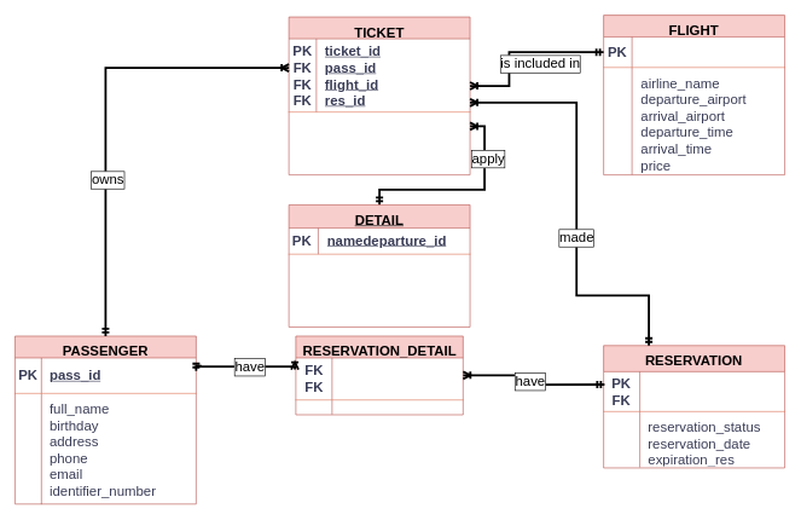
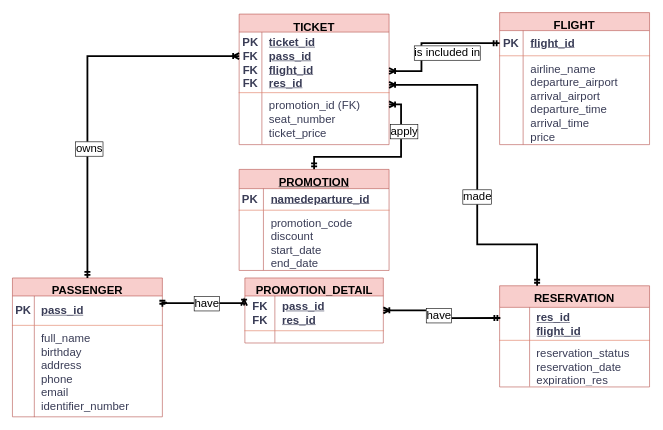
+ <mxCell id="12" value="flight_id" style="shape=partialRectangle;overflow=hidden;connectable=0;fillColor=none;top=0;left=0;bottom=0;right=0;align=left;spacingLeft=6;fontStyle=5;fontSize=19;whiteSpace=wrap;html=1;spacing=6;labelBackgroundColor=none;strokeColor=#E07A5F;fontColor=#393C56;labelBorderColor=none;fontFamily=Helvetica;" parent="10" vertex="1"><mxGeometry x="39.214" width="210.786" height="42" as="geometry"><mxRectangle width="210.786" height="42" as="alternateBounds" /></mxGeometry></mxCell>
+ <mxCell id="40" value="promotion_id (FK)  &lt;br style=&quot;font-size: 19px;&quot;&gt;seat_number&lt;br style=&quot;font-size: 19px;&quot;&gt;ticket_price" style="shape=partialRectangle;overflow=hidden;connectable=0;fillColor=none;top=0;left=0;bottom=0;right=0;align=left;spacingLeft=6;verticalAlign=top;fontSize=19;whiteSpace=wrap;html=1;spacing=6;labelBackgroundColor=none;strokeColor=#E07A5F;fontColor=#393C56;labelBorderColor=none;fontFamily=Helvetica;" vertex="1" parent="38"><mxGeometry x="37.929" width="212.071" height="86" as="geometry"><mxRectangle width="212.071" height="86" as="alternateBounds" /></mxGeometry></mxCell>
- <mxCell id="43" value="&lt;u&gt;DETAIL&lt;/u&gt;" style="shape=table;startSize=32;container=1;collapsible=1;childLayout=tableLayout;fixedRows=1;rowLines=0;fontStyle=1;align=center;resizeLast=1;horizontal=1;verticalAlign=top;fontSize=19;whiteSpace=wrap;html=1;spacing=6;labelBackgroundColor=none;fillColor=#f8cecc;strokeColor=#b85450;labelBorderColor=none;fontFamily=Helvetica;" vertex="1" parent="1"><mxGeometry x="398" y="282" width="250" height="168.467" as="geometry" /></mxCell>
+ <mxCell id="43" value="&lt;u&gt;PROMOTION&lt;/u&gt;" style="shape=table;startSize=32;container=1;collapsible=1;childLayout=tableLayout;fixedRows=1;rowLines=0;fontStyle=1;align=center;resizeLast=1;horizontal=1;verticalAlign=top;fontSize=19;whiteSpace=wrap;html=1;spacing=6;labelBackgroundColor=none;fillColor=#f8cecc;strokeColor=#b85450;labelBorderColor=none;fontFamily=Helvetica;" vertex="1" parent="1"><mxGeometry x="398" y="282" width="250" height="168.467" as="geometry" /></mxCell>
+ <mxCell id="49" value="promotion_code &lt;br style=&quot;font-size: 19px;&quot;&gt;discount&lt;br style=&quot;font-size: 19px;&quot;&gt;start_date&lt;br style=&quot;font-size: 19px;&quot;&gt;end_date" style="shape=partialRectangle;overflow=hidden;connectable=0;fillColor=none;top=0;left=0;bottom=0;right=0;align=left;spacingLeft=6;verticalAlign=top;fontSize=19;whiteSpace=wrap;html=1;spacing=6;labelBackgroundColor=none;strokeColor=#E07A5F;fontColor=#393C56;labelBorderColor=none;fontFamily=Helvetica;" vertex="1" parent="47"><mxGeometry x="40.5" width="209.5" height="100" as="geometry"><mxRectangle width="209.5" height="100" as="alternateBounds" /></mxGeometry></mxCell>
- <mxCell id="23" value="RESERVATION_DETAIL" style="shape=table;startSize=30;container=1;collapsible=1;childLayout=tableLayout;fixedRows=1;rowLines=0;fontStyle=1;align=center;resizeLast=1;horizontal=1;verticalAlign=top;fontSize=19;whiteSpace=wrap;html=1;spacing=6;labelBackgroundColor=none;fillColor=#f8cecc;strokeColor=#b85450;labelBorderColor=none;fontFamily=Helvetica;" vertex="1" parent="1"><mxGeometry x="407.57" y="463" width="230.867" height="108.429" as="geometry" /></mxCell>
+ <mxCell id="23" value="PROMOTION_DETAIL" style="shape=table;startSize=30;container=1;collapsible=1;childLayout=tableLayout;fixedRows=1;rowLines=0;fontStyle=1;align=center;resizeLast=1;horizontal=1;verticalAlign=top;fontSize=19;whiteSpace=wrap;html=1;spacing=6;labelBackgroundColor=none;fillColor=#f8cecc;strokeColor=#b85450;labelBorderColor=none;fontFamily=Helvetica;" vertex="1" parent="1"><mxGeometry x="407.57" y="463" width="230.867" height="108.429" as="geometry" /></mxCell>
+ <mxCell id="26" value="pass_id&lt;br style=&quot;font-size: 19px;&quot;&gt;res_id" style="shape=partialRectangle;overflow=hidden;connectable=0;fillColor=none;top=0;left=0;bottom=0;right=0;align=left;spacingLeft=6;fontStyle=5;fontSize=19;whiteSpace=wrap;html=1;spacing=6;labelBackgroundColor=none;strokeColor=#E07A5F;fontColor=#393C56;labelBorderColor=none;fontFamily=Helvetica;" vertex="1" parent="24"><mxGeometry x="50" width="180.867" height="58" as="geometry"><mxRectangle width="180.867" height="58" as="alternateBounds" /></mxGeometry></mxCell>
- <mxCell id="18" value="PK&lt;br style=&quot;font-size: 19px;&quot;&gt;FK" style="shape=partialRectangle;overflow=hidden;connectable=0;fillColor=none;top=0;left=0;bottom=0;right=0;fontStyle=1;fontSize=19;whiteSpace=wrap;html=1;spacing=6;labelBackgroundColor=none;strokeColor=#E07A5F;fontColor=#393C56;labelBorderColor=none;fontFamily=Helvetica;" parent="17" vertex="1"><mxGeometry width="50" height="55" as="geometry"><mxRectangle width="50" height="55" as="alternateBounds" /></mxGeometry></mxCell>
+ <mxCell id="19" value="res_id&lt;br style=&quot;font-size: 19px;&quot;&gt;flight_id" style="shape=partialRectangle;overflow=hidden;connectable=0;fillColor=none;top=0;left=0;bottom=0;right=0;align=left;spacingLeft=6;fontStyle=5;fontSize=19;whiteSpace=wrap;html=1;spacing=6;labelBackgroundColor=none;strokeColor=#E07A5F;fontColor=#393C56;labelBorderColor=none;fontFamily=Helvetica;" parent="17" vertex="1"><mxGeometry x="50" width="200" height="55" as="geometry"><mxRectangle width="200" height="55" as="alternateBounds" /></mxGeometry></mxCell>
